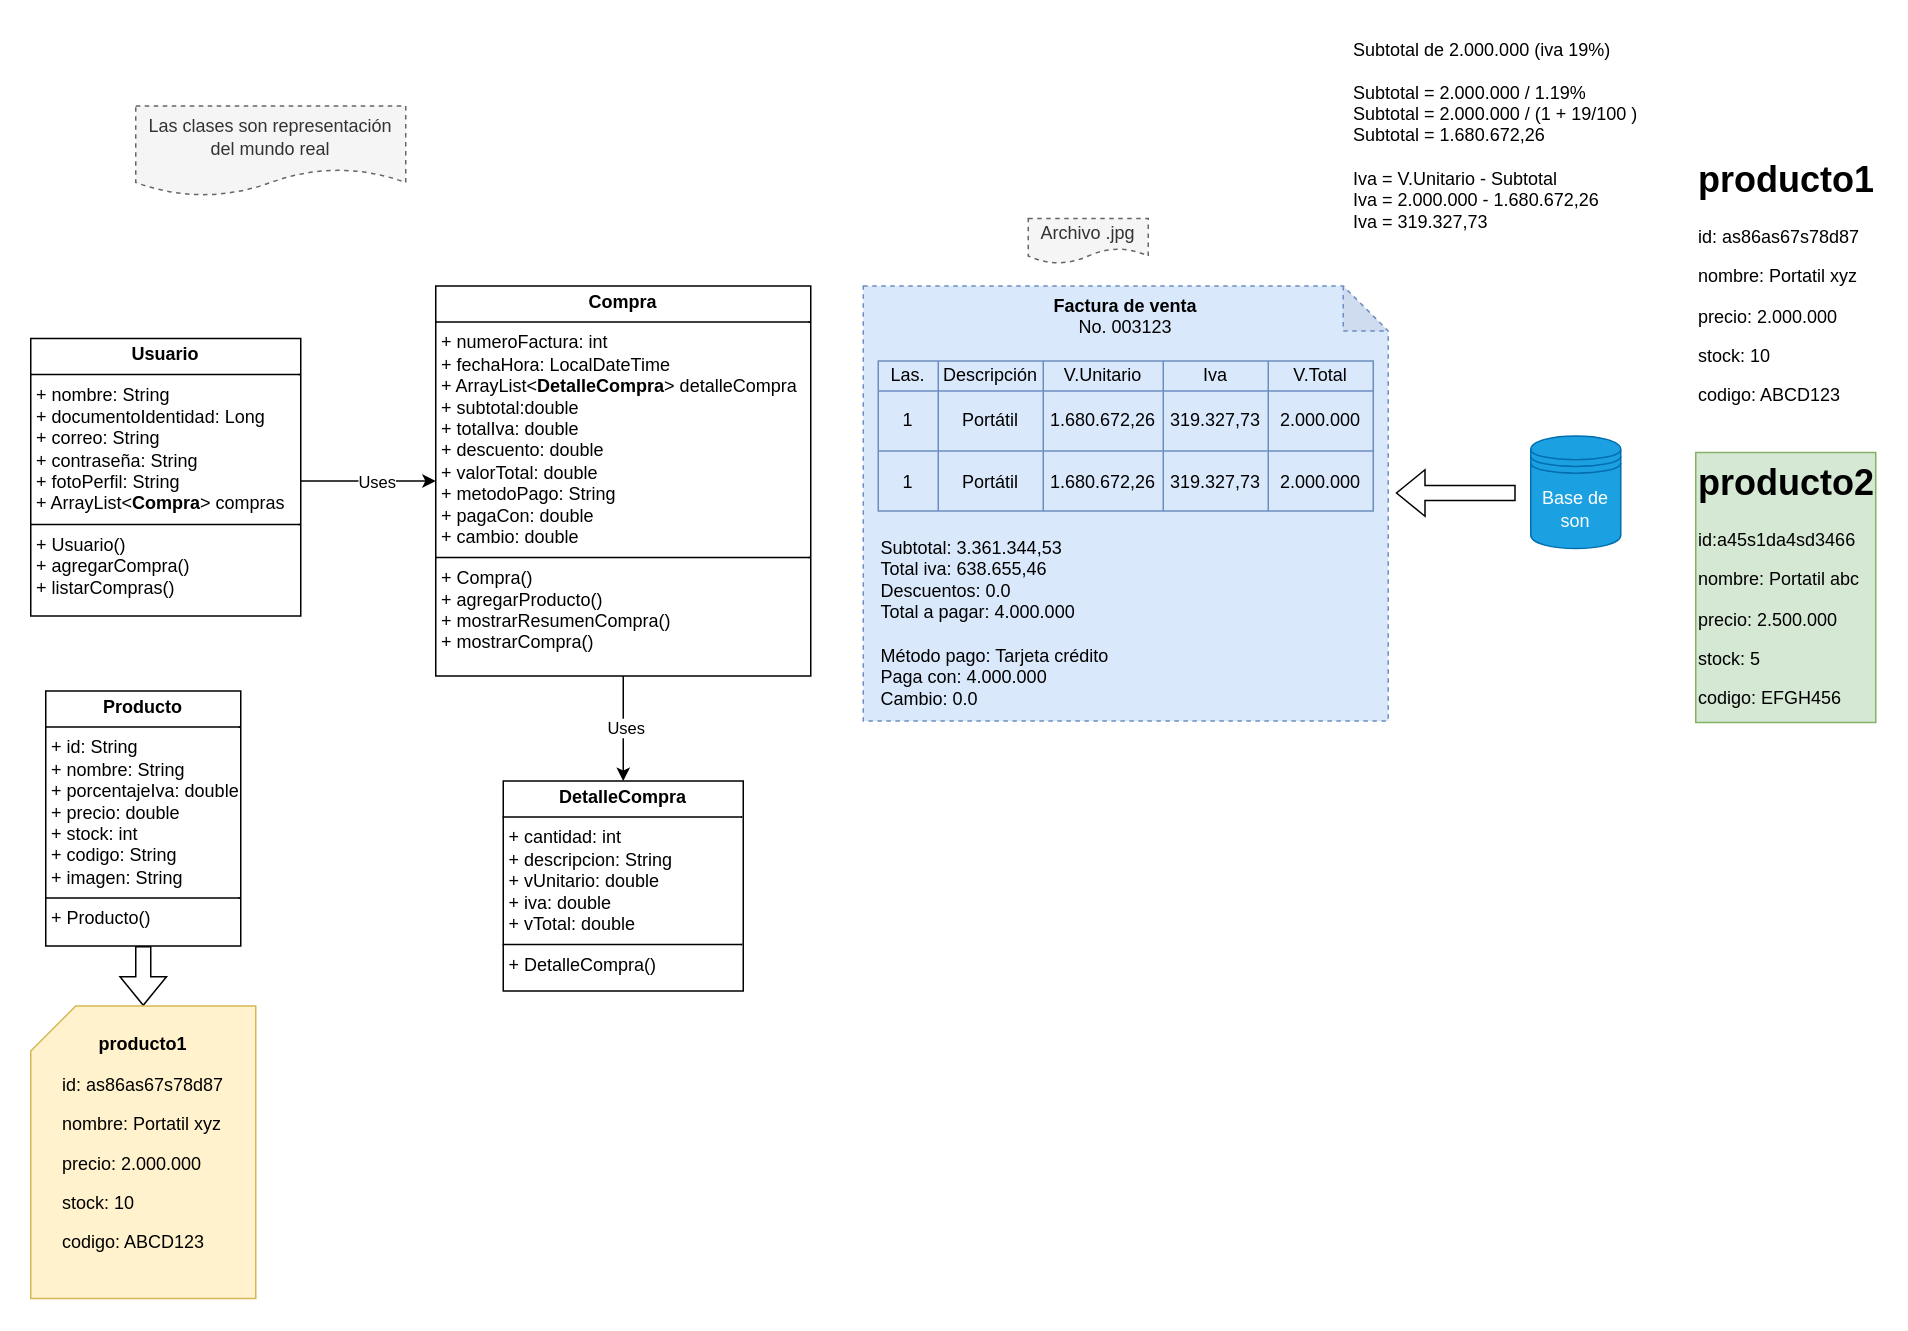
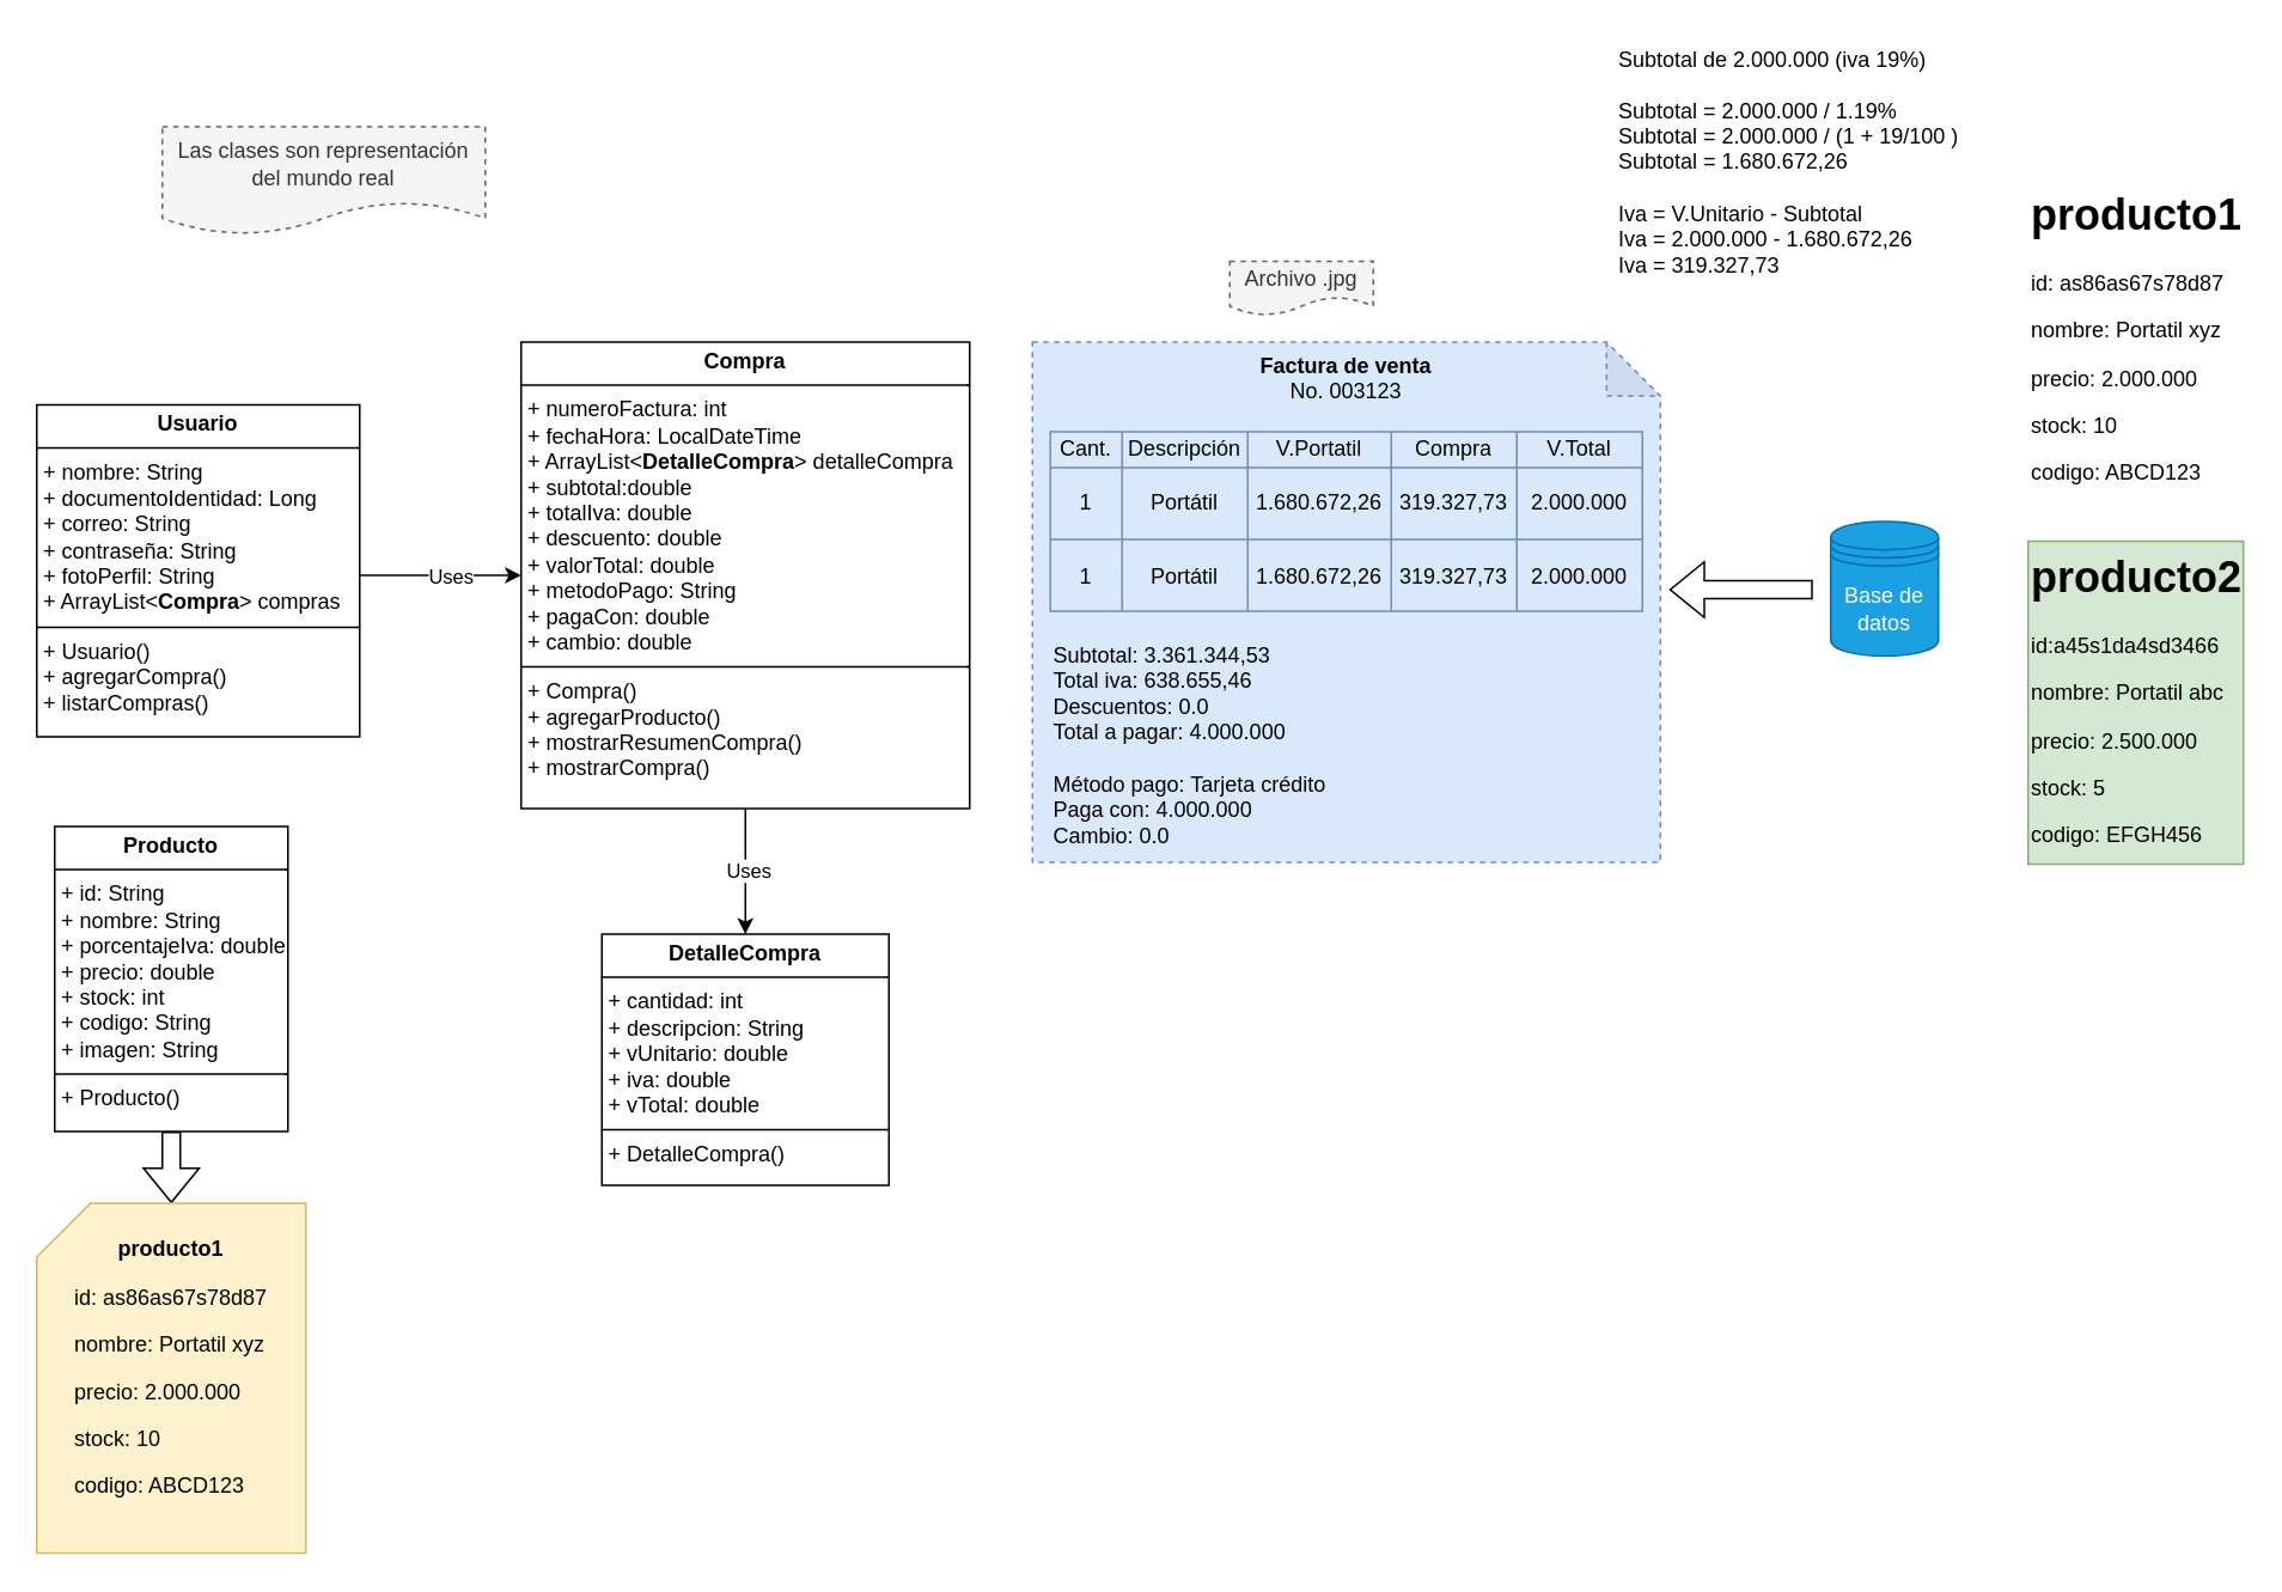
- <mxCell id="21" value="Las." style="shape=partialRectangle;html=1;whiteSpace=wrap;connectable=0;strokeColor=inherit;overflow=hidden;fillColor=none;top=0;left=0;bottom=0;right=0;pointerEvents=1;fontSize=12;" vertex="1" parent="20"><mxGeometry width="40" height="20" as="geometry"><mxRectangle width="40" height="20" as="alternateBounds" /></mxGeometry></mxCell>
+ <mxCell id="21" value="Cant." style="shape=partialRectangle;html=1;whiteSpace=wrap;connectable=0;strokeColor=inherit;overflow=hidden;fillColor=none;top=0;left=0;bottom=0;right=0;pointerEvents=1;fontSize=12;" vertex="1" parent="20"><mxGeometry width="40" height="20" as="geometry"><mxRectangle width="40" height="20" as="alternateBounds" /></mxGeometry></mxCell>
- <mxCell id="23" value="V.Unitario" style="shape=partialRectangle;html=1;whiteSpace=wrap;connectable=0;strokeColor=inherit;overflow=hidden;fillColor=none;top=0;left=0;bottom=0;right=0;pointerEvents=1;fontSize=12;" vertex="1" parent="20"><mxGeometry x="110" width="80" height="20" as="geometry"><mxRectangle width="80" height="20" as="alternateBounds" /></mxGeometry></mxCell>
+ <mxCell id="23" value="V.Portatil" style="shape=partialRectangle;html=1;whiteSpace=wrap;connectable=0;strokeColor=inherit;overflow=hidden;fillColor=none;top=0;left=0;bottom=0;right=0;pointerEvents=1;fontSize=12;" vertex="1" parent="20"><mxGeometry x="110" width="80" height="20" as="geometry"><mxRectangle width="80" height="20" as="alternateBounds" /></mxGeometry></mxCell>
- <mxCell id="24" value="Iva" style="shape=partialRectangle;html=1;whiteSpace=wrap;connectable=0;strokeColor=inherit;overflow=hidden;fillColor=none;top=0;left=0;bottom=0;right=0;pointerEvents=1;fontSize=12;" vertex="1" parent="20"><mxGeometry x="190" width="70" height="20" as="geometry"><mxRectangle width="70" height="20" as="alternateBounds" /></mxGeometry></mxCell>
+ <mxCell id="24" value="Compra" style="shape=partialRectangle;html=1;whiteSpace=wrap;connectable=0;strokeColor=inherit;overflow=hidden;fillColor=none;top=0;left=0;bottom=0;right=0;pointerEvents=1;fontSize=12;" vertex="1" parent="20"><mxGeometry x="190" width="70" height="20" as="geometry"><mxRectangle width="70" height="20" as="alternateBounds" /></mxGeometry></mxCell>
- <mxCell id="9" value="Base de son" style="shape=datastore;whiteSpace=wrap;html=1;fillColor=#1ba1e2;fontColor=#ffffff;strokeColor=#006EAF;" parent="1" vertex="1"><mxGeometry x="1020" y="290" width="60" height="75" as="geometry" /></mxCell>
+ <mxCell id="9" value="Base de datos" style="shape=datastore;whiteSpace=wrap;html=1;fillColor=#1ba1e2;fontColor=#ffffff;strokeColor=#006EAF;" parent="1" vertex="1"><mxGeometry x="1020" y="290" width="60" height="75" as="geometry" /></mxCell>
